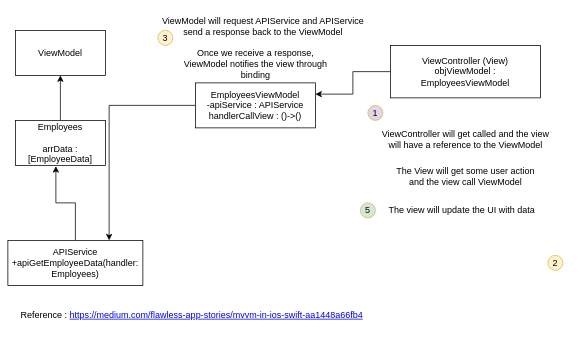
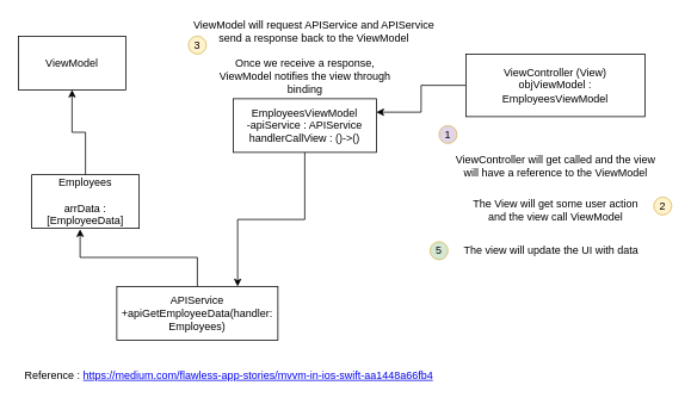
- <mxCell id="3" value="Employees&lt;br&gt;&lt;br&gt;arrData : [EmployeeData]" style="whiteSpace=wrap;html=1;" vertex="1" parent="1"><mxGeometry x="20" y="160" width="120" height="60" as="geometry" /></mxCell>
+ <mxCell id="3" value="Employees&lt;br&gt;&lt;br&gt;arrData : [EmployeeData]" style="whiteSpace=wrap;html=1;" vertex="1" parent="1"><mxGeometry x="35" y="195" width="120" height="60" as="geometry" /></mxCell>
- <mxCell id="8" value="APIService&lt;br&gt;+apiGetEmployeeData(handler: Employees)" style="whiteSpace=wrap;html=1;" vertex="1" parent="1"><mxGeometry x="10" y="320" width="180" height="60" as="geometry" /></mxCell>
+ <mxCell id="8" value="APIService&lt;br&gt;+apiGetEmployeeData(handler: Employees)" style="whiteSpace=wrap;html=1;" vertex="1" parent="1"><mxGeometry x="130" y="320" width="180" height="60" as="geometry" /></mxCell>
- <mxCell id="17" value="2" style="ellipse;whiteSpace=wrap;html=1;fillColor=#fff2cc;strokeColor=#d6b656;" vertex="1" parent="1"><mxGeometry x="730" y="340" width="20" height="20" as="geometry" /></mxCell>
+ <mxCell id="17" value="2" style="ellipse;whiteSpace=wrap;html=1;fillColor=#fff2cc;strokeColor=#d6b656;" vertex="1" parent="1"><mxGeometry x="730" y="220" width="20" height="20" as="geometry" /></mxCell>
